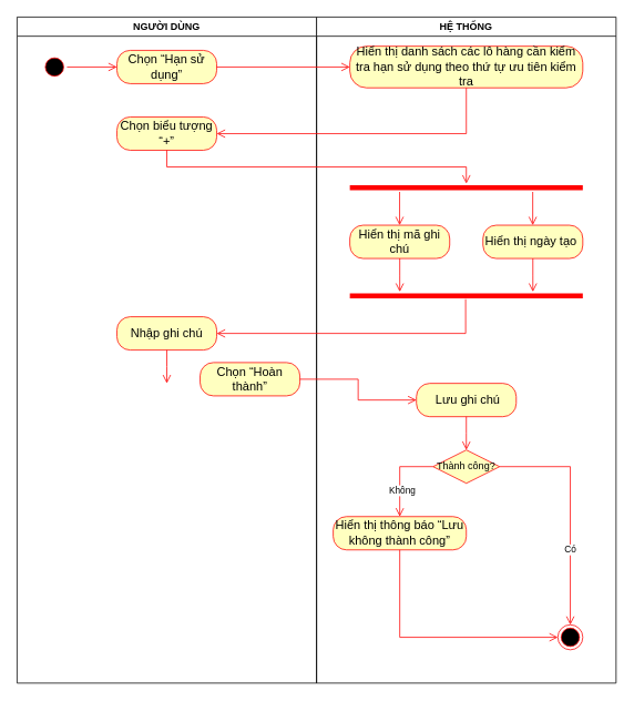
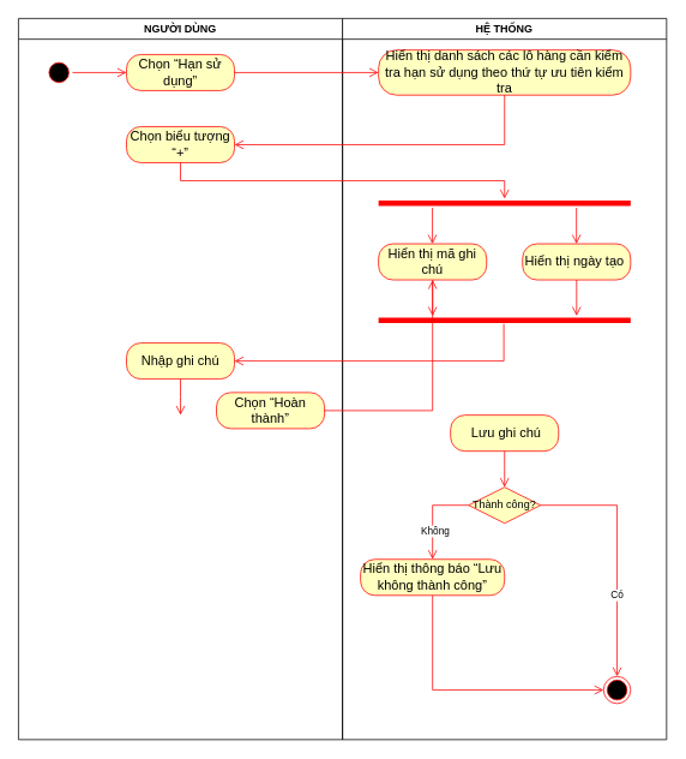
- <mxCell id="34" value="" style="edgeStyle=orthogonalEdgeStyle;html=1;verticalAlign=bottom;endArrow=open;endSize=8;strokeColor=#ff0000;rounded=0;entryX=0;entryY=0.5;entryDx=0;entryDy=0;exitX=1;exitY=0.5;exitDx=0;exitDy=0;" edge="1" parent="1" source="9" target="18"><mxGeometry relative="1" as="geometry"><mxPoint x="210" y="470" as="targetPoint" /><mxPoint x="210" y="430" as="sourcePoint" /></mxGeometry></mxCell>
+ <mxCell id="34" value="" style="edgeStyle=orthogonalEdgeStyle;html=1;verticalAlign=bottom;endArrow=open;endSize=8;strokeColor=#ff0000;rounded=0;exitX=1;exitY=0.5;exitDx=0;exitDy=0;" edge="1" parent="1" source="9" target="12"><mxGeometry relative="1" as="geometry"><mxPoint x="210" y="470" as="targetPoint" /><mxPoint x="210" y="430" as="sourcePoint" /></mxGeometry></mxCell>
